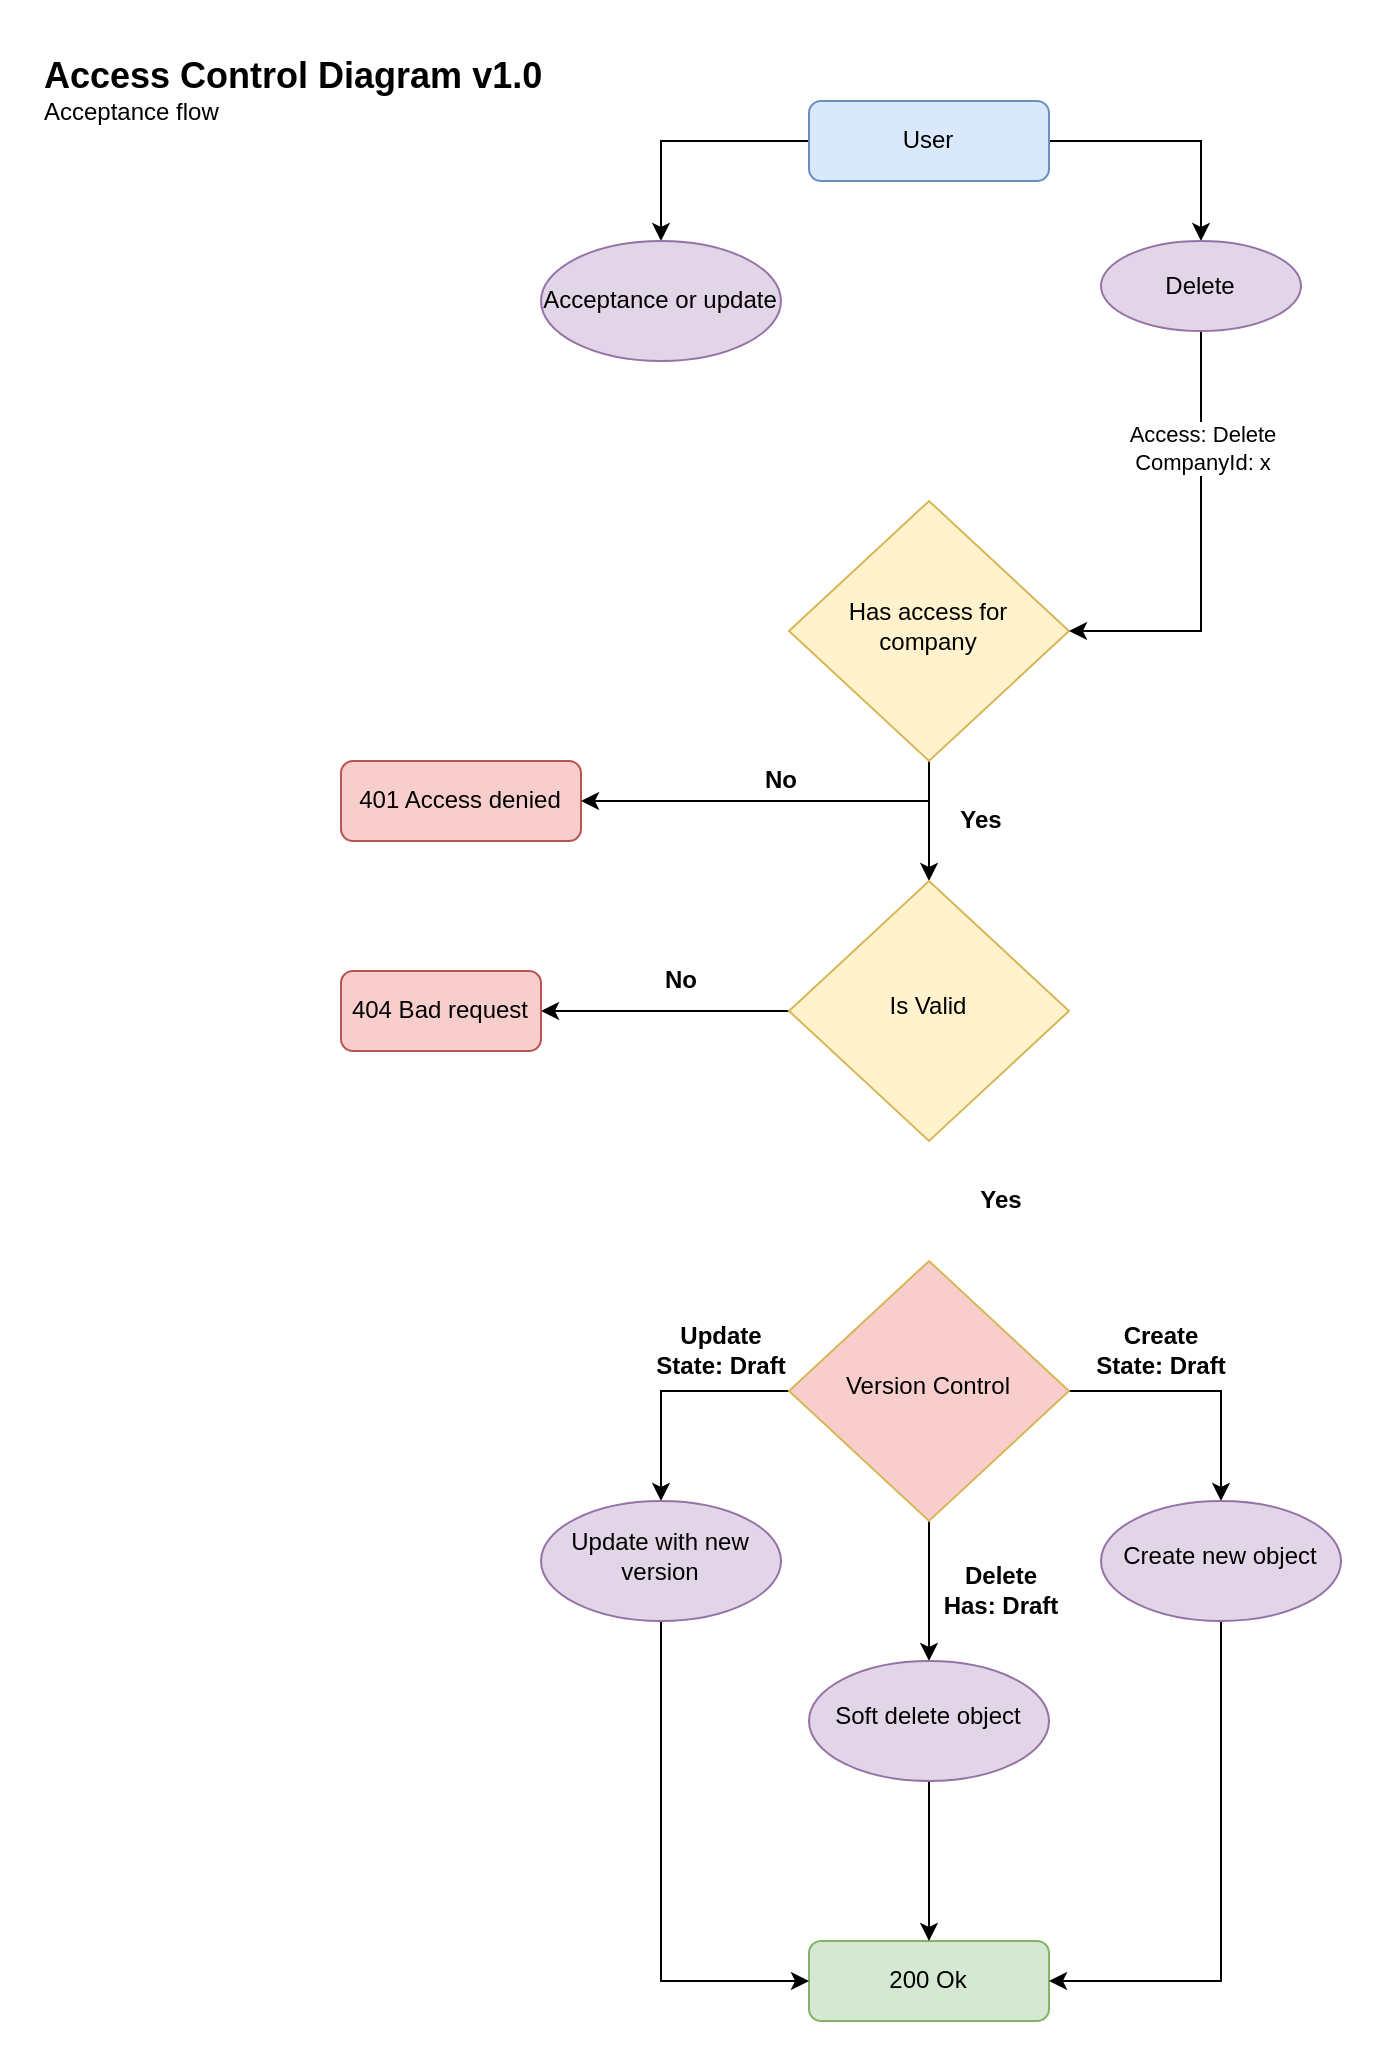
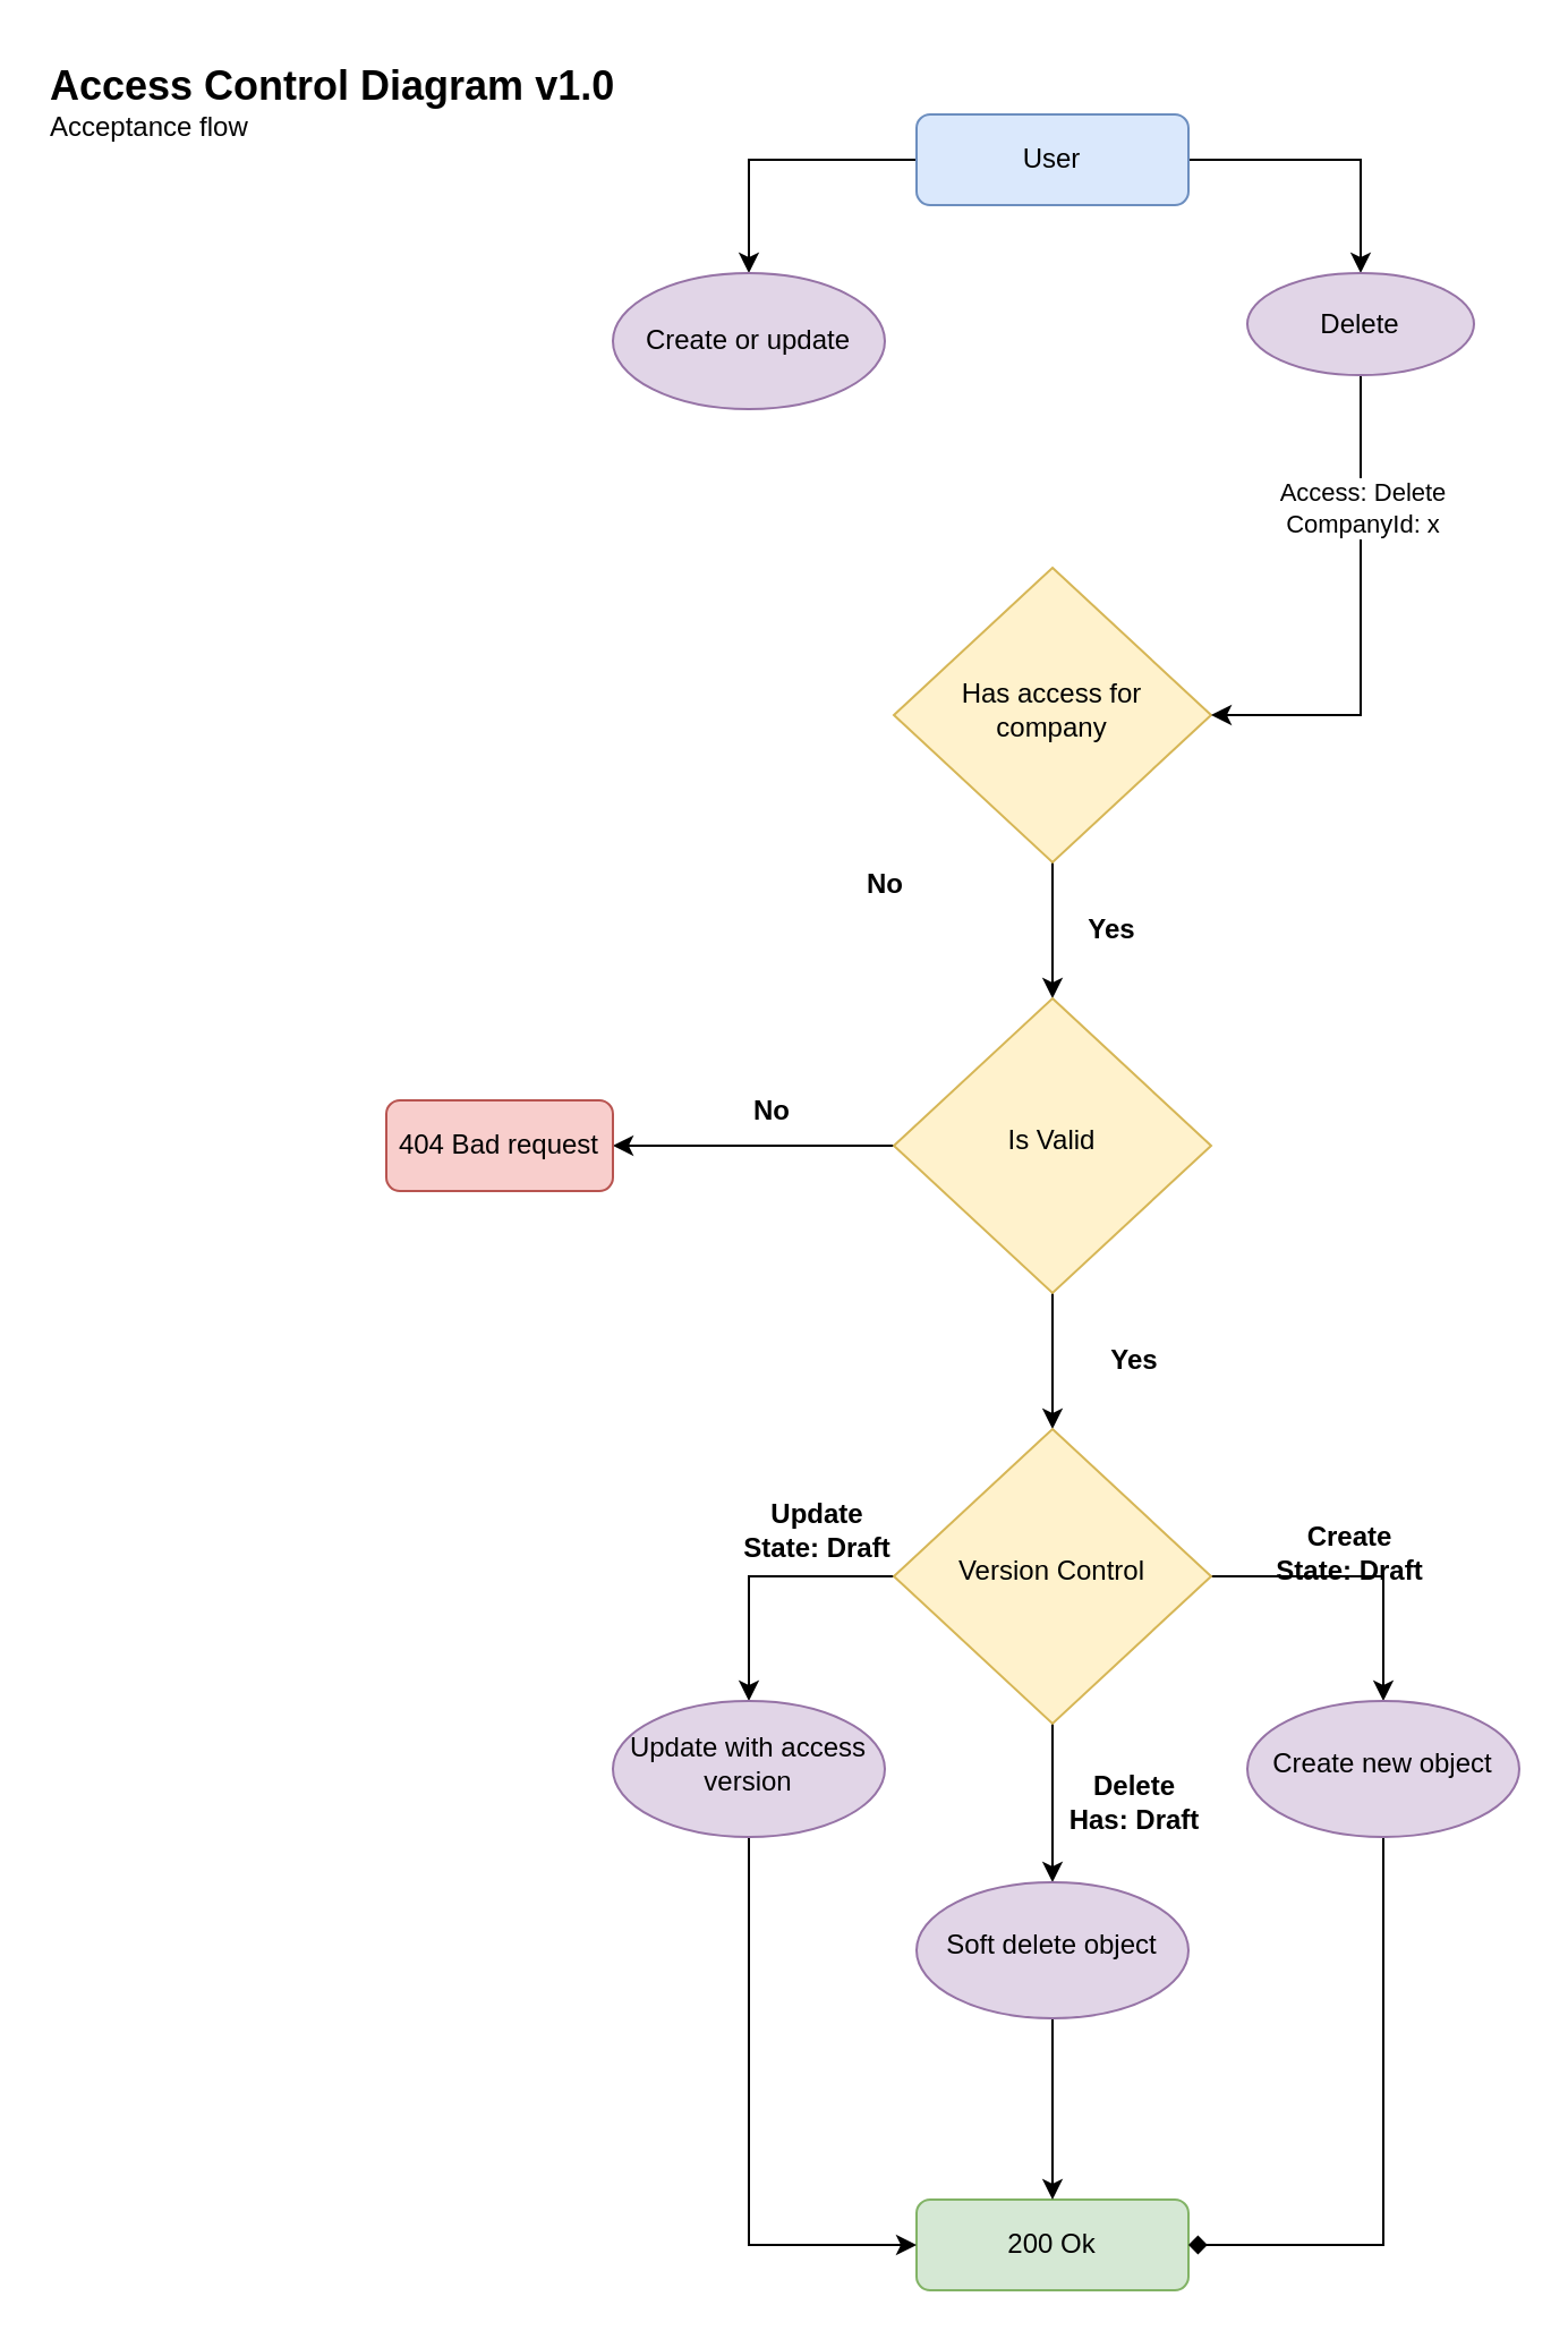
- <mxCell id="13" value="Acceptance or update" style="ellipse;whiteSpace=wrap;html=1;rounded=1;glass=0;strokeWidth=1;shadow=0;fillColor=#e1d5e7;strokeColor=#9673a6;" vertex="1" parent="1"><mxGeometry x="270" y="120" width="120" height="60" as="geometry" /></mxCell>
+ <mxCell id="13" value="Create or update" style="ellipse;whiteSpace=wrap;html=1;rounded=1;glass=0;strokeWidth=1;shadow=0;fillColor=#e1d5e7;strokeColor=#9673a6;" vertex="1" parent="1"><mxGeometry x="270" y="120" width="120" height="60" as="geometry" /></mxCell>
- <mxCell id="6" value="401 Access denied" style="rounded=1;whiteSpace=wrap;html=1;fontSize=12;glass=0;strokeWidth=1;shadow=0;fillColor=#f8cecc;strokeColor=#b85450;" parent="1" vertex="1"><mxGeometry x="170" y="380" width="120" height="40" as="geometry" /></mxCell>
- <mxCell id="7" style="edgeStyle=orthogonalEdgeStyle;rounded=0;orthogonalLoop=1;jettySize=auto;html=1;exitX=0.5;exitY=1;exitDx=0;exitDy=0;" edge="1" parent="1" source="9" target="6"><mxGeometry relative="1" as="geometry" /></mxCell>
+ <mxCell id="11" style="edgeStyle=orthogonalEdgeStyle;rounded=0;orthogonalLoop=1;jettySize=auto;html=1;exitX=0.5;exitY=1;exitDx=0;exitDy=0;" edge="1" parent="1" source="12" target="24"><mxGeometry relative="1" as="geometry" /></mxCell>
- <mxCell id="31" value="&lt;b&gt;Create&lt;br&gt;State: Draft&lt;br&gt;&lt;/b&gt;" style="text;html=1;align=center;verticalAlign=middle;resizable=0;points=[];autosize=1;strokeColor=none;fillColor=none;" vertex="1" parent="1"><mxGeometry x="535" y="655" width="90" height="40" as="geometry" /></mxCell>
+ <mxCell id="31" value="&lt;b&gt;Create&lt;br&gt;State: Draft&lt;br&gt;&lt;/b&gt;" style="text;html=1;align=center;verticalAlign=middle;resizable=0;points=[];autosize=1;strokeColor=none;fillColor=none;" vertex="1" parent="1"><mxGeometry x="550" y="665" width="90" height="40" as="geometry" /></mxCell>
- <mxCell id="24" value="Version Control" style="rhombus;whiteSpace=wrap;html=1;shadow=0;fontFamily=Helvetica;fontSize=12;align=center;strokeWidth=1;spacing=6;spacingTop=-4;fillColor=#f8cecc;strokeColor=#d6b656;" vertex="1" parent="1"><mxGeometry x="394" y="630" width="140" height="130" as="geometry" /></mxCell>
+ <mxCell id="24" value="Version Control" style="rhombus;whiteSpace=wrap;html=1;shadow=0;fontFamily=Helvetica;fontSize=12;align=center;strokeWidth=1;spacing=6;spacingTop=-4;fillColor=#fff2cc;strokeColor=#d6b656;" vertex="1" parent="1"><mxGeometry x="394" y="630" width="140" height="130" as="geometry" /></mxCell>
- <mxCell id="27" value="Update with new version" style="ellipse;whiteSpace=wrap;html=1;shadow=0;strokeWidth=1;spacing=6;spacingTop=-4;fillColor=#e1d5e7;strokeColor=#9673a6;" vertex="1" parent="1"><mxGeometry x="270" y="750" width="120" height="60" as="geometry" /></mxCell>
+ <mxCell id="27" value="Update with access version" style="ellipse;whiteSpace=wrap;html=1;shadow=0;strokeWidth=1;spacing=6;spacingTop=-4;fillColor=#e1d5e7;strokeColor=#9673a6;" vertex="1" parent="1"><mxGeometry x="270" y="750" width="120" height="60" as="geometry" /></mxCell>
- <mxCell id="29" style="edgeStyle=orthogonalEdgeStyle;rounded=0;orthogonalLoop=1;jettySize=auto;html=1;exitX=0.5;exitY=1;exitDx=0;exitDy=0;entryX=1;entryY=0.5;entryDx=0;entryDy=0;" edge="1" parent="1" source="30" target="5"><mxGeometry relative="1" as="geometry" /></mxCell>
+ <mxCell id="29" style="edgeStyle=orthogonalEdgeStyle;rounded=0;orthogonalLoop=1;jettySize=auto;html=1;exitX=0.5;exitY=1;exitDx=0;exitDy=0;entryX=1;entryY=0.5;entryDx=0;entryDy=0;endArrow=diamond;" edge="1" parent="1" source="30" target="5"><mxGeometry relative="1" as="geometry" /></mxCell>
